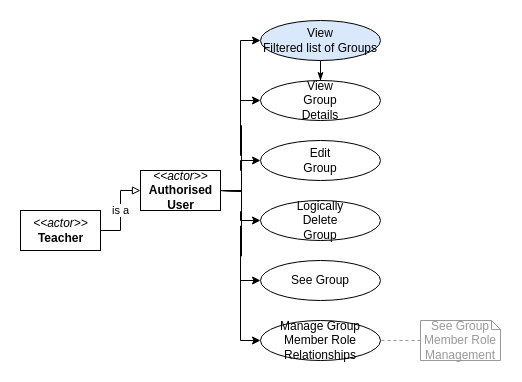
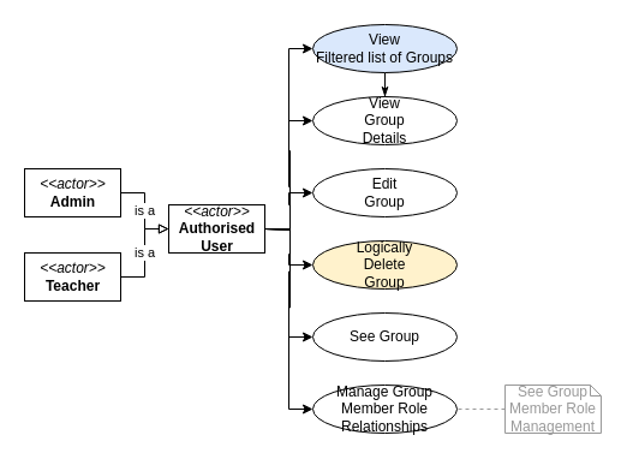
+ <mxCell id="15" value="&lt;i&gt;&amp;lt;&amp;lt;actor&amp;gt;&amp;gt;&lt;br&gt;&lt;/i&gt;&lt;b&gt;Admin&lt;/b&gt;" style="text;html=1;align=center;verticalAlign=middle;dashed=0;fillColor=#ffffff;strokeColor=#000000;" parent="1" vertex="1"><mxGeometry x="20" y="140" width="80" height="40" as="geometry" /></mxCell>
+ <mxCell id="14" value="is a" style="edgeStyle=orthogonalEdgeStyle;rounded=0;orthogonalLoop=1;jettySize=auto;html=1;entryX=0;entryY=0.5;entryDx=0;entryDy=0;fontColor=default;endArrow=block;endFill=0;" parent="1" source="15" target="8" edge="1"><mxGeometry relative="1" as="geometry" /></mxCell>
- <mxCell id="13" value="Logically &lt;br&gt;Delete&lt;br&gt;Group" style="ellipse;whiteSpace=wrap;html=1;fontColor=default;strokeColor=default;" parent="1" vertex="1"><mxGeometry x="260" y="200" width="120" height="40" as="geometry" /></mxCell>
+ <mxCell id="13" value="Logically &lt;br&gt;Delete&lt;br&gt;Group" style="ellipse;whiteSpace=wrap;html=1;fontColor=default;strokeColor=default;fillColor=#fff2cc;" parent="1" vertex="1"><mxGeometry x="260" y="200" width="120" height="40" as="geometry" /></mxCell>
